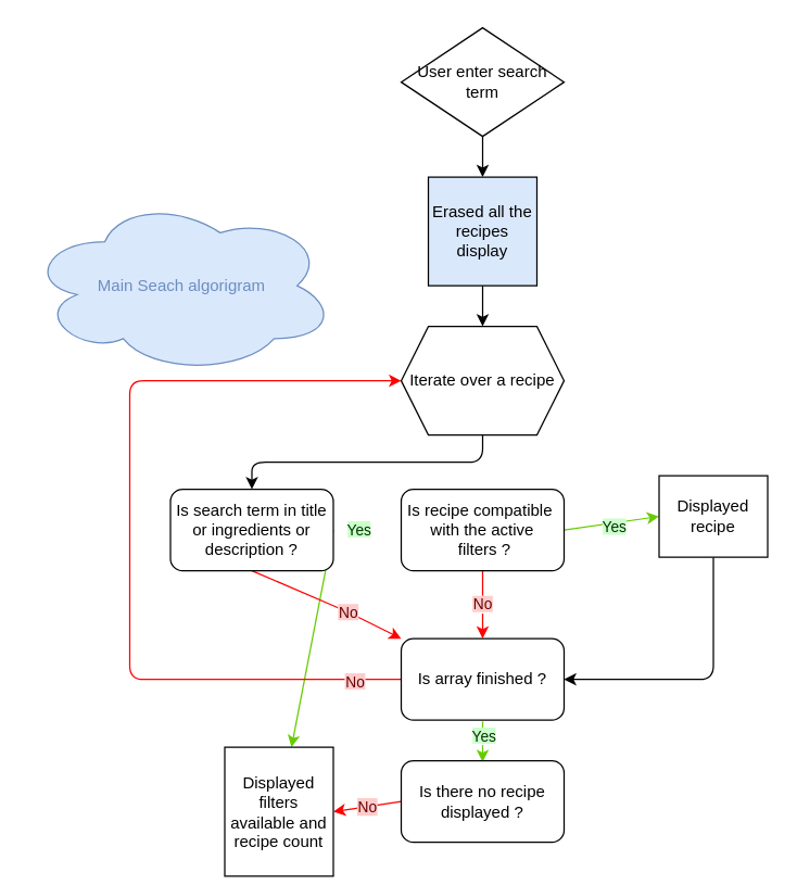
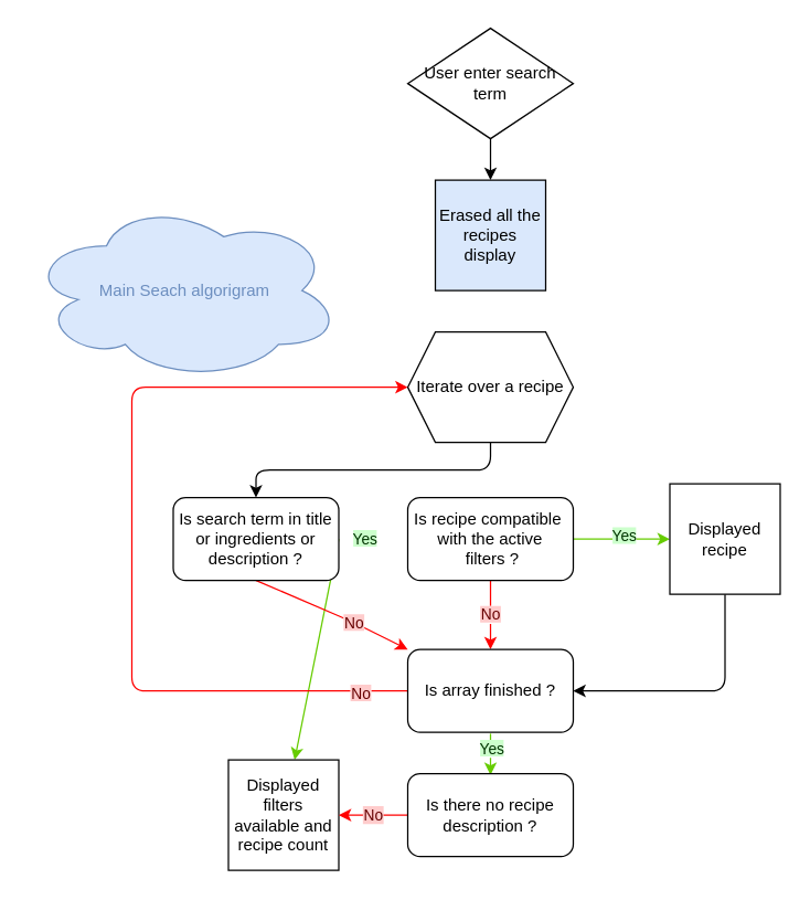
- <mxCell id="4" style="edgeStyle=none;html=1;exitX=0.5;exitY=1;exitDx=0;exitDy=0;entryX=0.5;entryY=0;entryDx=0;entryDy=0;strokeColor=#000000;fontColor=#000000;" parent="1" source="5" target="7" edge="1"><mxGeometry relative="1" as="geometry" /></mxCell>
- <mxCell id="17" value="Displayed recipe" style="whiteSpace=wrap;html=1;aspect=fixed;labelBackgroundColor=none;strokeColor=#000000;fontColor=#000000;fillColor=#FFFFFF;" parent="1" vertex="1"><mxGeometry x="485" y="350" width="80" height="60" as="geometry" /></mxCell>
+ <mxCell id="17" value="Displayed recipe" style="whiteSpace=wrap;html=1;aspect=fixed;labelBackgroundColor=none;strokeColor=#000000;fontColor=#000000;fillColor=#FFFFFF;" parent="1" vertex="1"><mxGeometry x="485" y="350" width="80" height="80" as="geometry" /></mxCell>
- <mxCell id="26" value="&lt;div style=&quot;&quot;&gt;&lt;span style=&quot;background-color: initial;&quot;&gt;Is there no recipe displayed ?&lt;/span&gt;&lt;/div&gt;" style="rounded=1;whiteSpace=wrap;html=1;labelBackgroundColor=none;strokeColor=#000000;fontColor=#000000;fillColor=#FFFFFF;align=center;" parent="1" vertex="1"><mxGeometry x="295" y="560" width="120" height="60" as="geometry" /></mxCell>
+ <mxCell id="26" value="&lt;div style=&quot;&quot;&gt;&lt;span style=&quot;background-color: initial;&quot;&gt;Is there no recipe description ?&lt;/span&gt;&lt;/div&gt;" style="rounded=1;whiteSpace=wrap;html=1;labelBackgroundColor=none;strokeColor=#000000;fontColor=#000000;fillColor=#FFFFFF;align=center;" parent="1" vertex="1"><mxGeometry x="295" y="560" width="120" height="60" as="geometry" /></mxCell>
- <mxCell id="23" value="Displayed filters available and recipe count" style="whiteSpace=wrap;html=1;aspect=fixed;labelBackgroundColor=none;strokeColor=#000000;fontColor=#000000;fillColor=#FFFFFF;" parent="1" vertex="1"><mxGeometry x="165" y="550" width="80" height="95" as="geometry" /></mxCell>
+ <mxCell id="23" value="Displayed filters available and recipe count" style="whiteSpace=wrap;html=1;aspect=fixed;labelBackgroundColor=none;strokeColor=#000000;fontColor=#000000;fillColor=#FFFFFF;" parent="1" vertex="1"><mxGeometry x="165" y="550" width="80" height="80" as="geometry" /></mxCell>
